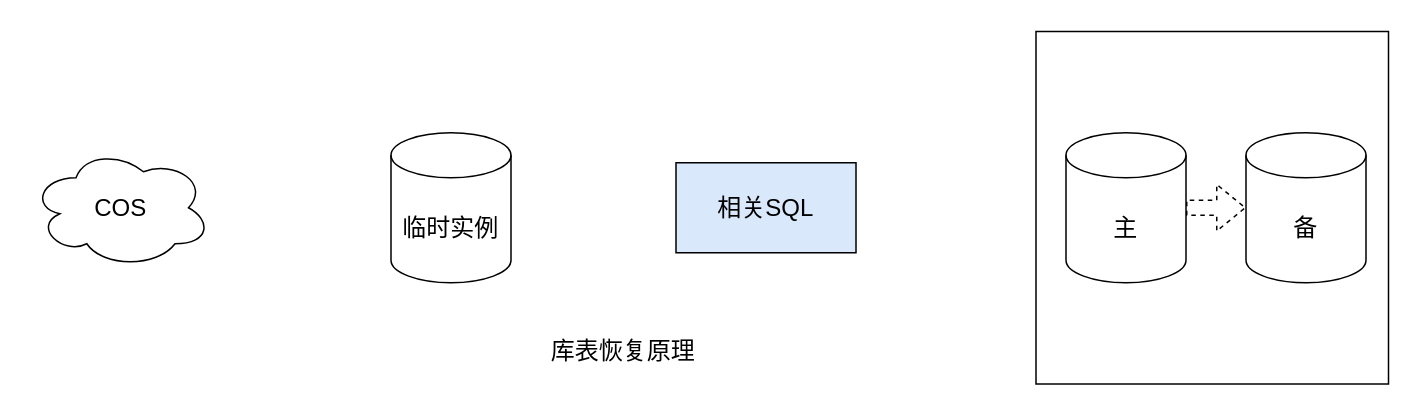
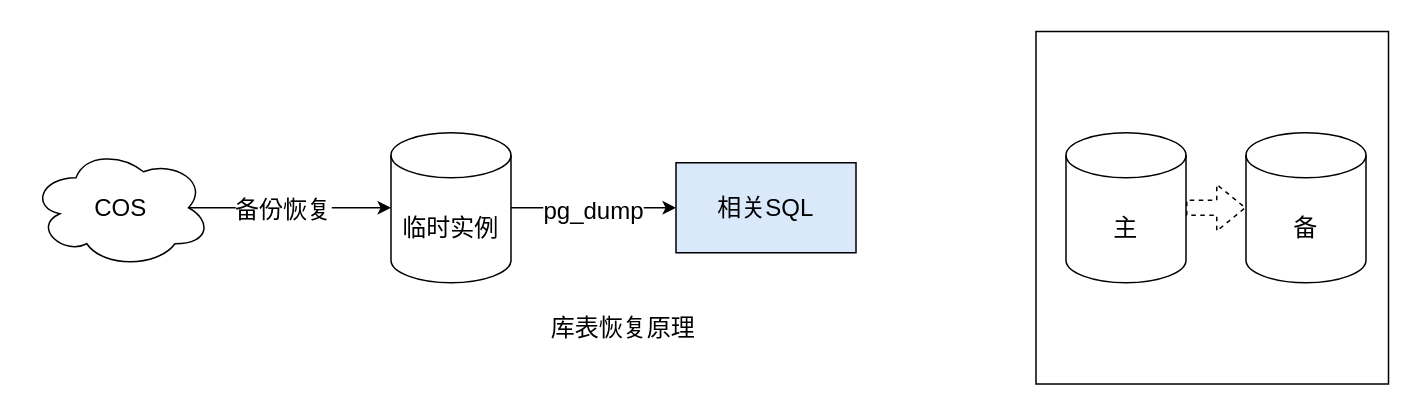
+ <mxCell id="6" style="edgeStyle=orthogonalEdgeStyle;rounded=0;orthogonalLoop=1;jettySize=auto;html=1;exitX=0.875;exitY=0.5;exitDx=0;exitDy=0;exitPerimeter=0;fontSize=16;" edge="1" parent="1" source="8" target="5"><mxGeometry relative="1" as="geometry"><Array as="points"><mxPoint x="80" y="138" /></Array></mxGeometry></mxCell>
+ <mxCell id="7" value="备份恢复" style="edgeLabel;html=1;align=center;verticalAlign=middle;resizable=0;points=[];fontSize=16;" vertex="1" connectable="0" parent="6"><mxGeometry x="-0.165" relative="1" as="geometry"><mxPoint x="58" as="offset" /></mxGeometry></mxCell>
+ <mxCell id="3" style="edgeStyle=orthogonalEdgeStyle;rounded=0;orthogonalLoop=1;jettySize=auto;html=1;exitX=1;exitY=0.5;exitDx=0;exitDy=0;exitPerimeter=0;entryX=0;entryY=0.5;entryDx=0;entryDy=0;fontSize=16;" edge="1" parent="1" source="5" target="9"><mxGeometry relative="1" as="geometry" /></mxCell>
+ <mxCell id="4" value="pg_dump" style="edgeLabel;html=1;align=center;verticalAlign=middle;resizable=0;points=[];fontSize=16;" vertex="1" connectable="0" parent="3"><mxGeometry x="-0.025" y="-1" relative="1" as="geometry"><mxPoint as="offset" /></mxGeometry></mxCell>
- <mxCell id="13" value="库表恢复原理" style="text;html=1;align=center;verticalAlign=middle;whiteSpace=wrap;rounded=0;fontSize=16;" vertex="1" parent="1"><mxGeometry x="330" y="218" width="170" height="30" as="geometry" /></mxCell>
+ <mxCell id="13" value="库表恢复原理" style="text;html=1;align=center;verticalAlign=middle;whiteSpace=wrap;rounded=0;fontSize=16;" vertex="1" parent="1"><mxGeometry x="330" y="203" width="170" height="30" as="geometry" /></mxCell>
